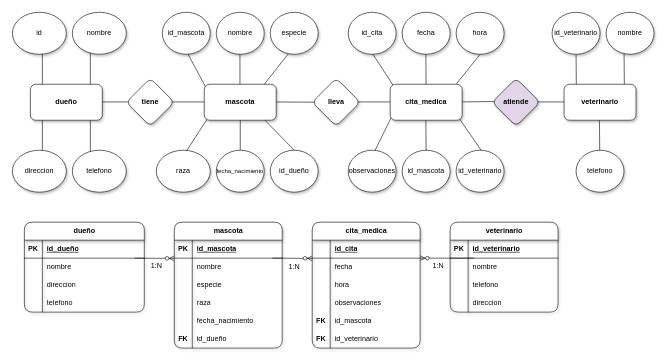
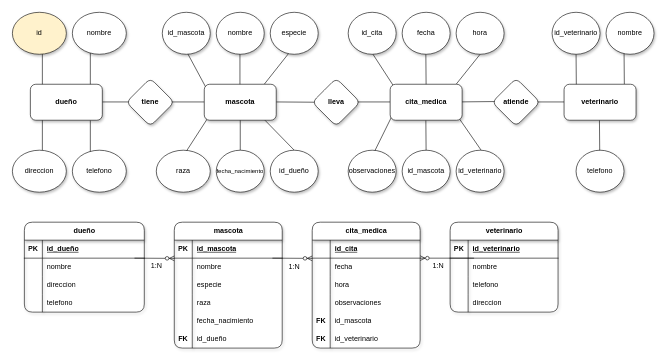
- <mxCell id="34" value="id" style="ellipse;whiteSpace=wrap;html=1;shadow=1;" parent="1" vertex="1"><mxGeometry x="20" y="20" width="90" height="70" as="geometry" /></mxCell>
+ <mxCell id="34" value="id" style="ellipse;whiteSpace=wrap;html=1;shadow=1;fillColor=#fff2cc;" parent="1" vertex="1"><mxGeometry x="20" y="20" width="90" height="70" as="geometry" /></mxCell>
- <mxCell id="32" value="&lt;b&gt;atiende&lt;/b&gt;" style="rhombus;whiteSpace=wrap;html=1;rounded=1;shadow=1;fillColor=#e1d5e7;" parent="1" vertex="1"><mxGeometry x="820" y="130" width="80" height="80" as="geometry" /></mxCell>
+ <mxCell id="32" value="&lt;b&gt;atiende&lt;/b&gt;" style="rhombus;whiteSpace=wrap;html=1;rounded=1;shadow=1;" parent="1" vertex="1"><mxGeometry x="820" y="130" width="80" height="80" as="geometry" /></mxCell>
